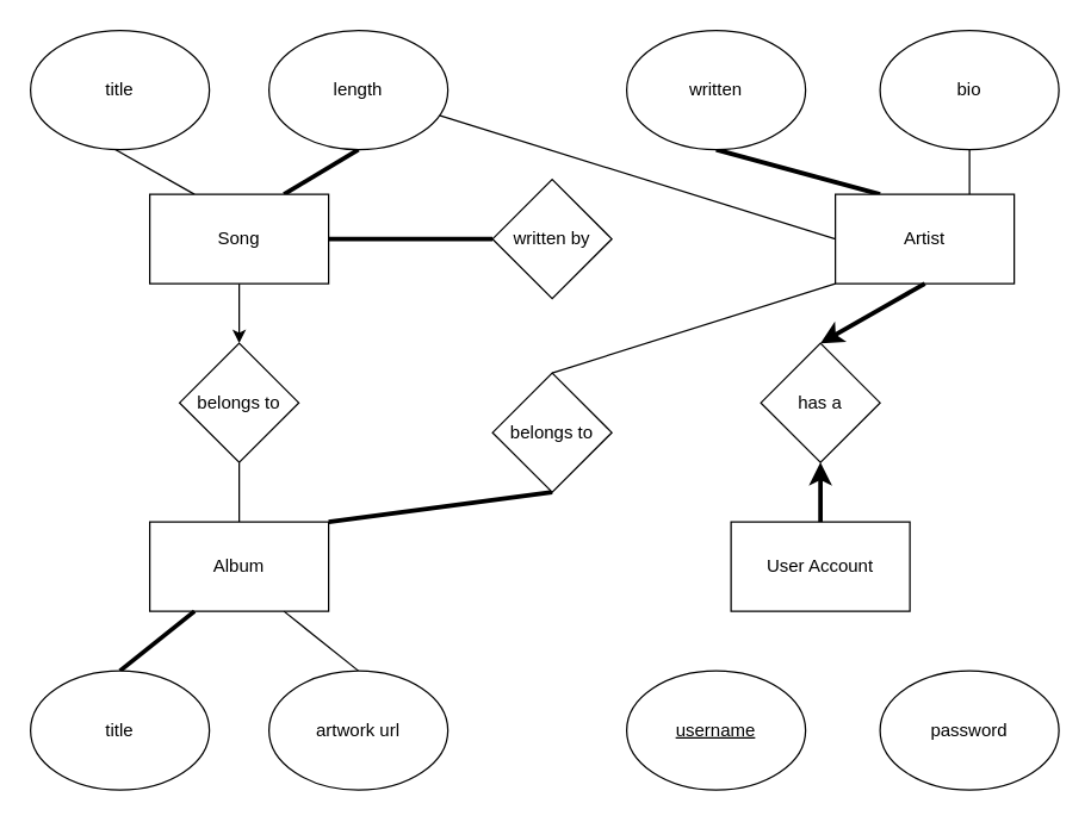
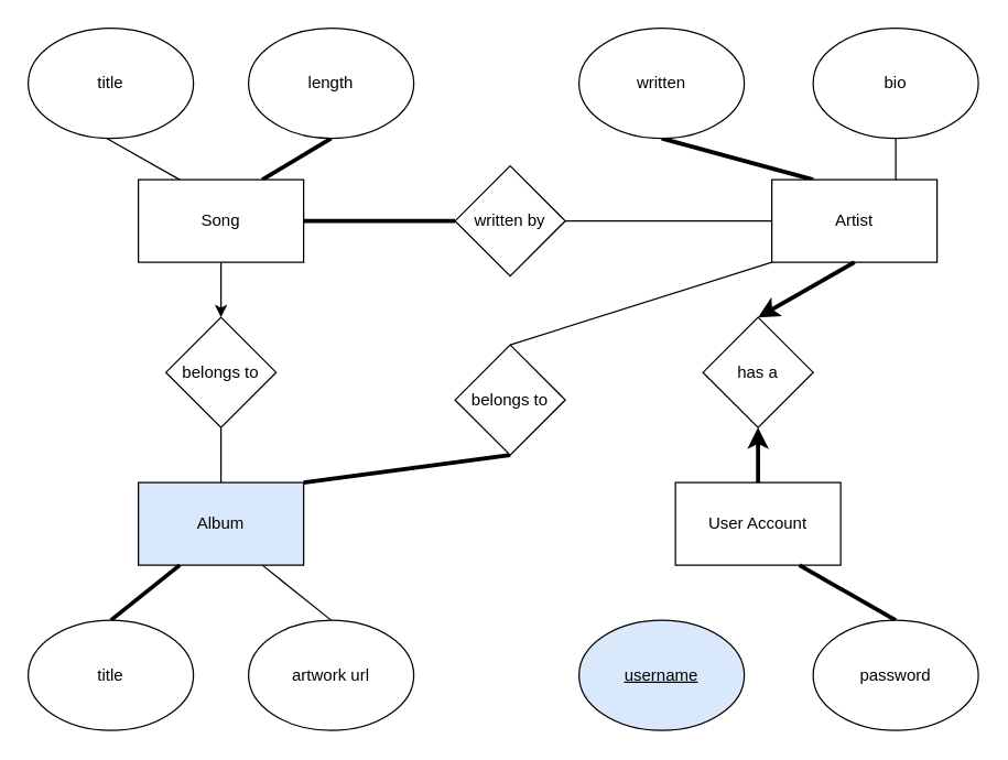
- <mxCell id="9" style="edgeStyle=none;html=1;exitX=0;exitY=0.5;exitDx=0;exitDy=0;strokeColor=default;strokeWidth=1;endArrow=none;endFill=0;" edge="1" parent="1" source="12" target="21"><mxGeometry relative="1" as="geometry" /></mxCell>
+ <mxCell id="9" style="edgeStyle=none;html=1;exitX=0;exitY=0.5;exitDx=0;exitDy=0;entryX=1;entryY=0.5;entryDx=0;entryDy=0;strokeColor=default;strokeWidth=1;endArrow=none;endFill=0;" edge="1" parent="1" source="12" target="16"><mxGeometry relative="1" as="geometry" /></mxCell>
- <mxCell id="4" value="Album" style="rounded=0;whiteSpace=wrap;html=1;" vertex="1" parent="1"><mxGeometry x="100" y="350" width="120" height="60" as="geometry" /></mxCell>
+ <mxCell id="4" value="Album" style="rounded=0;whiteSpace=wrap;html=1;fillColor=#dae8fc;" vertex="1" parent="1"><mxGeometry x="100" y="350" width="120" height="60" as="geometry" /></mxCell>
+ <mxCell id="25" style="edgeStyle=none;html=1;exitX=0.5;exitY=0;exitDx=0;exitDy=0;entryX=0.75;entryY=1;entryDx=0;entryDy=0;strokeColor=default;strokeWidth=3;startArrow=none;startFill=0;endArrow=none;endFill=0;" edge="1" parent="1" source="26" target="13"><mxGeometry relative="1" as="geometry" /></mxCell>
- <mxCell id="24" value="&lt;u&gt;username&lt;/u&gt;" style="ellipse;whiteSpace=wrap;html=1;" vertex="1" parent="1"><mxGeometry x="420" y="450" width="120" height="80" as="geometry" /></mxCell>
+ <mxCell id="24" value="&lt;u&gt;username&lt;/u&gt;" style="ellipse;whiteSpace=wrap;html=1;fillColor=#dae8fc;" vertex="1" parent="1"><mxGeometry x="420" y="450" width="120" height="80" as="geometry" /></mxCell>
